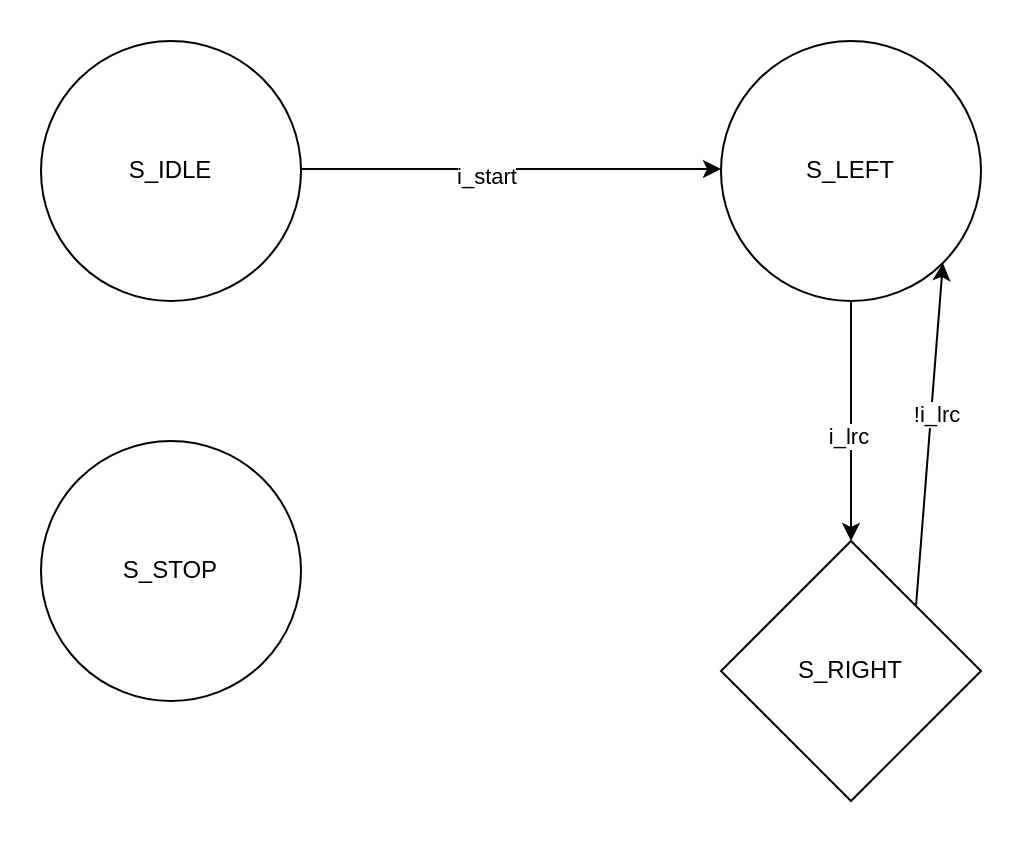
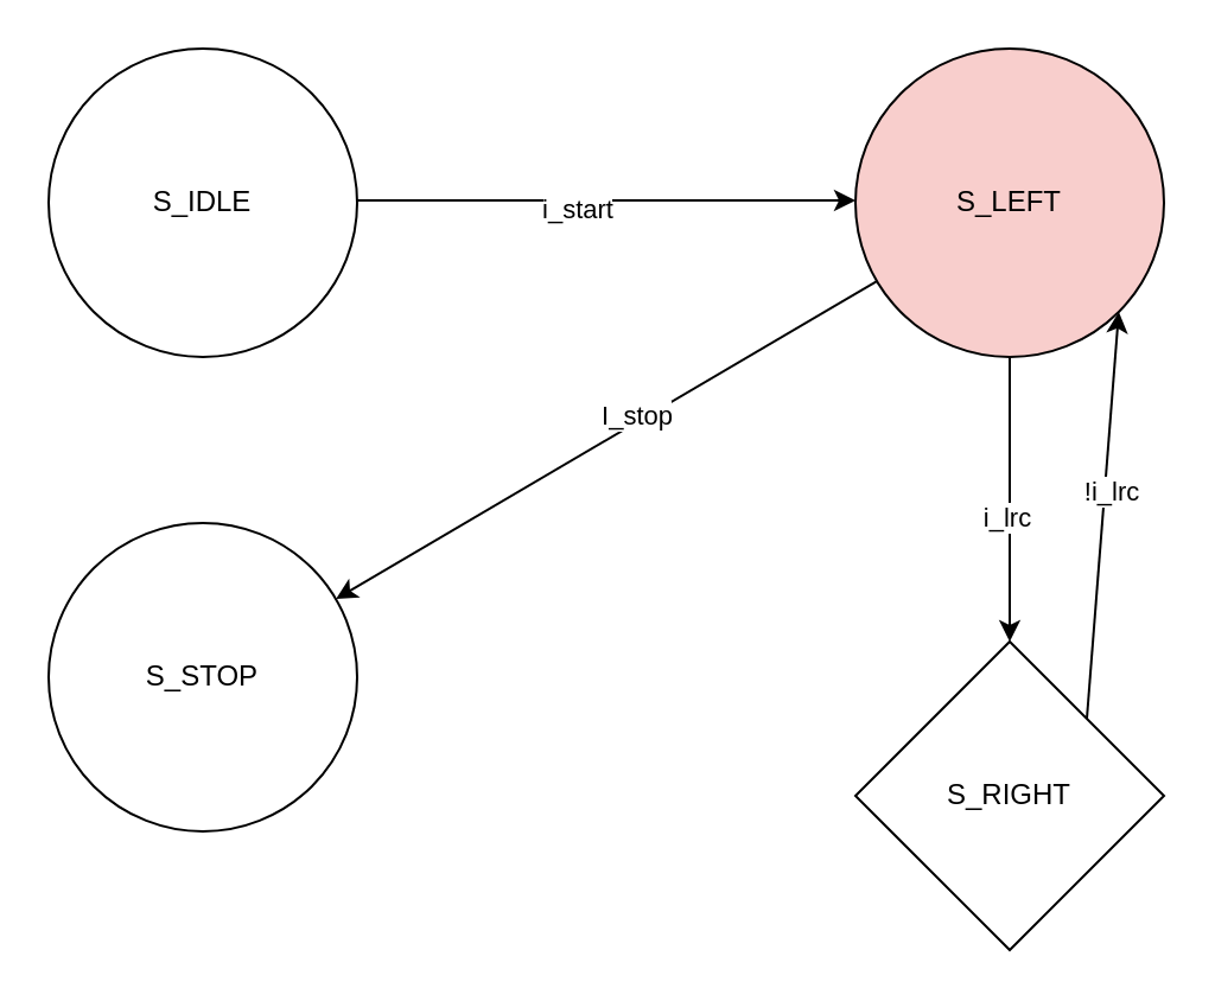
- <mxCell id="3" value="S_LEFT" style="ellipse;whiteSpace=wrap;html=1;aspect=fixed;" parent="1" vertex="1"><mxGeometry x="360" y="20" width="130" height="130" as="geometry" /></mxCell>
+ <mxCell id="3" value="S_LEFT" style="ellipse;whiteSpace=wrap;html=1;aspect=fixed;fillColor=#f8cecc;" parent="1" vertex="1"><mxGeometry x="360" y="20" width="130" height="130" as="geometry" /></mxCell>
+ <mxCell id="10" value="" style="endArrow=classic;html=1;" edge="1" parent="1" source="3" target="9"><mxGeometry width="50" height="50" relative="1" as="geometry"><mxPoint x="373" y="180" as="sourcePoint" /><mxPoint x="130.962" y="181.098" as="targetPoint" /><Array as="points" /></mxGeometry></mxCell>
+ <mxCell id="11" value="I_stop" style="edgeLabel;html=1;align=center;verticalAlign=middle;resizable=0;points=[];" vertex="1" connectable="0" parent="10"><mxGeometry x="-0.123" y="-3" relative="1" as="geometry"><mxPoint as="offset" /></mxGeometry></mxCell>
